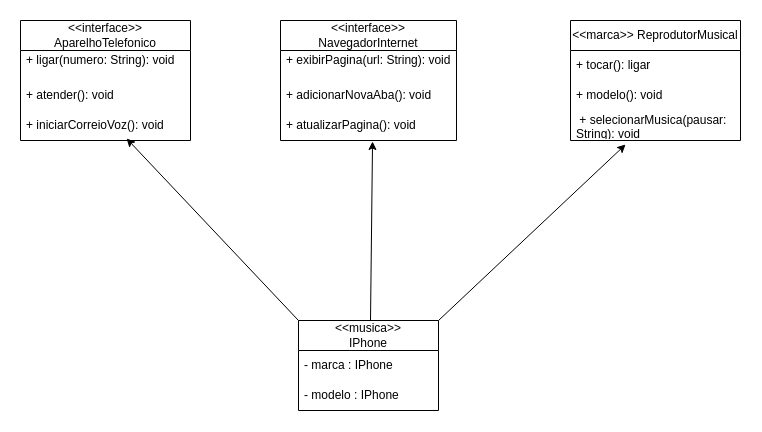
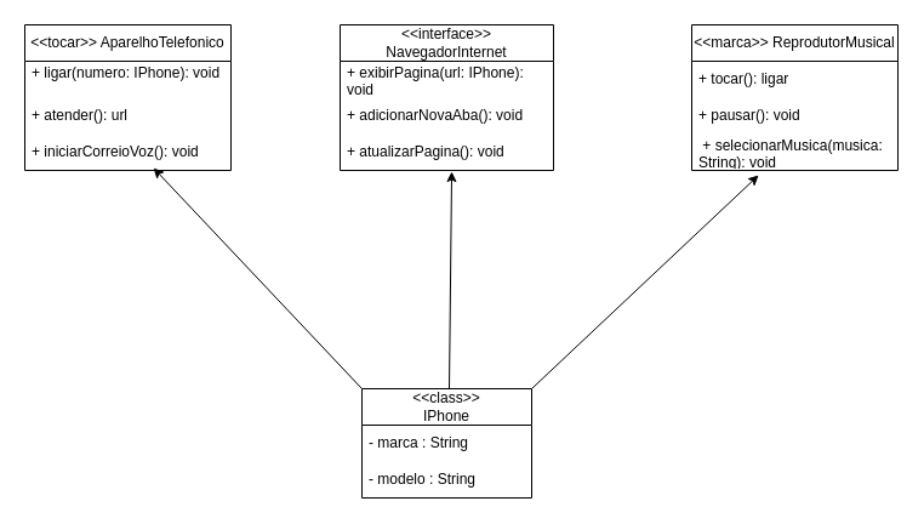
- <mxCell id="2" value="&amp;lt;&amp;lt;interface&amp;gt;&amp;gt; AparelhoTelefonico" style="swimlane;fontStyle=0;childLayout=stackLayout;horizontal=1;startSize=30;horizontalStack=0;resizeParent=1;resizeParentMax=0;resizeLast=0;collapsible=1;marginBottom=0;whiteSpace=wrap;html=1;" vertex="1" parent="1"><mxGeometry x="20" y="20" width="170" height="120" as="geometry" /></mxCell>
+ <mxCell id="2" value="&amp;lt;&amp;lt;tocar&amp;gt;&amp;gt; AparelhoTelefonico" style="swimlane;fontStyle=0;childLayout=stackLayout;horizontal=1;startSize=30;horizontalStack=0;resizeParent=1;resizeParentMax=0;resizeLast=0;collapsible=1;marginBottom=0;whiteSpace=wrap;html=1;" vertex="1" parent="1"><mxGeometry x="20" y="20" width="170" height="120" as="geometry" /></mxCell>
- <mxCell id="3" value="&lt;div&gt;+ ligar(numero: String): void&lt;/div&gt;&lt;div&gt;&lt;br&gt;&lt;/div&gt;" style="text;strokeColor=none;fillColor=none;align=left;verticalAlign=middle;spacingLeft=4;spacingRight=4;overflow=hidden;points=[[0,0.5],[1,0.5]];portConstraint=eastwest;rotatable=0;whiteSpace=wrap;html=1;" vertex="1" parent="2"><mxGeometry y="30" width="170" height="30" as="geometry" /></mxCell>
+ <mxCell id="3" value="&lt;div&gt;+ ligar(numero: IPhone): void&lt;/div&gt;&lt;div&gt;&lt;br&gt;&lt;/div&gt;" style="text;strokeColor=none;fillColor=none;align=left;verticalAlign=middle;spacingLeft=4;spacingRight=4;overflow=hidden;points=[[0,0.5],[1,0.5]];portConstraint=eastwest;rotatable=0;whiteSpace=wrap;html=1;" vertex="1" parent="2"><mxGeometry y="30" width="170" height="30" as="geometry" /></mxCell>
- <mxCell id="7" value="&lt;div&gt;+ exibirPagina(url: String): void&lt;/div&gt;&lt;div&gt;&lt;br&gt;&lt;/div&gt;" style="text;strokeColor=none;fillColor=none;align=left;verticalAlign=middle;spacingLeft=4;spacingRight=4;overflow=hidden;points=[[0,0.5],[1,0.5]];portConstraint=eastwest;rotatable=0;whiteSpace=wrap;html=1;" vertex="1" parent="6"><mxGeometry y="30" width="176" height="30" as="geometry" /></mxCell>
+ <mxCell id="7" value="&lt;div&gt;+ exibirPagina(url: IPhone): void&lt;/div&gt;&lt;div&gt;&lt;br&gt;&lt;/div&gt;" style="text;strokeColor=none;fillColor=none;align=left;verticalAlign=middle;spacingLeft=4;spacingRight=4;overflow=hidden;points=[[0,0.5],[1,0.5]];portConstraint=eastwest;rotatable=0;whiteSpace=wrap;html=1;" vertex="1" parent="6"><mxGeometry y="30" width="176" height="30" as="geometry" /></mxCell>
- <mxCell id="4" value="+ atender(): void" style="text;strokeColor=none;fillColor=none;align=left;verticalAlign=middle;spacingLeft=4;spacingRight=4;overflow=hidden;points=[[0,0.5],[1,0.5]];portConstraint=eastwest;rotatable=0;whiteSpace=wrap;html=1;" vertex="1" parent="2"><mxGeometry y="60" width="170" height="30" as="geometry" /></mxCell>
+ <mxCell id="4" value="+ atender(): url" style="text;strokeColor=none;fillColor=none;align=left;verticalAlign=middle;spacingLeft=4;spacingRight=4;overflow=hidden;points=[[0,0.5],[1,0.5]];portConstraint=eastwest;rotatable=0;whiteSpace=wrap;html=1;" vertex="1" parent="2"><mxGeometry y="60" width="170" height="30" as="geometry" /></mxCell>
- <mxCell id="12" value="+ modelo(): void" style="text;strokeColor=none;fillColor=none;align=left;verticalAlign=middle;spacingLeft=4;spacingRight=4;overflow=hidden;points=[[0,0.5],[1,0.5]];portConstraint=eastwest;rotatable=0;whiteSpace=wrap;html=1;" vertex="1" parent="10"><mxGeometry y="60" width="170" height="30" as="geometry" /></mxCell>
+ <mxCell id="12" value="+ pausar(): void" style="text;strokeColor=none;fillColor=none;align=left;verticalAlign=middle;spacingLeft=4;spacingRight=4;overflow=hidden;points=[[0,0.5],[1,0.5]];portConstraint=eastwest;rotatable=0;whiteSpace=wrap;html=1;" vertex="1" parent="10"><mxGeometry y="60" width="170" height="30" as="geometry" /></mxCell>
- <mxCell id="13" value="&lt;div&gt;&amp;nbsp;+ selecionarMusica(pausar: String): void&lt;/div&gt;&lt;div&gt;&lt;br&gt;&lt;/div&gt;" style="text;strokeColor=none;fillColor=none;align=left;verticalAlign=middle;spacingLeft=4;spacingRight=4;overflow=hidden;points=[[0,0.5],[1,0.5]];portConstraint=eastwest;rotatable=0;whiteSpace=wrap;html=1;" vertex="1" parent="10"><mxGeometry y="90" width="170" height="30" as="geometry" /></mxCell>
+ <mxCell id="13" value="&lt;div&gt;&amp;nbsp;+ selecionarMusica(musica: String): void&lt;/div&gt;&lt;div&gt;&lt;br&gt;&lt;/div&gt;" style="text;strokeColor=none;fillColor=none;align=left;verticalAlign=middle;spacingLeft=4;spacingRight=4;overflow=hidden;points=[[0,0.5],[1,0.5]];portConstraint=eastwest;rotatable=0;whiteSpace=wrap;html=1;" vertex="1" parent="10"><mxGeometry y="90" width="170" height="30" as="geometry" /></mxCell>
- <mxCell id="14" value="&amp;lt;&amp;lt;musica&amp;gt;&amp;gt;&lt;div&gt;IPhone&lt;/div&gt;" style="swimlane;fontStyle=0;childLayout=stackLayout;horizontal=1;startSize=30;horizontalStack=0;resizeParent=1;resizeParentMax=0;resizeLast=0;collapsible=1;marginBottom=0;whiteSpace=wrap;html=1;" vertex="1" parent="1"><mxGeometry x="298" y="320" width="140" height="90" as="geometry" /></mxCell>
+ <mxCell id="14" value="&amp;lt;&amp;lt;class&amp;gt;&amp;gt;&lt;div&gt;IPhone&lt;/div&gt;" style="swimlane;fontStyle=0;childLayout=stackLayout;horizontal=1;startSize=30;horizontalStack=0;resizeParent=1;resizeParentMax=0;resizeLast=0;collapsible=1;marginBottom=0;whiteSpace=wrap;html=1;" vertex="1" parent="1"><mxGeometry x="298" y="320" width="140" height="90" as="geometry" /></mxCell>
- <mxCell id="15" value="- marca : IPhone" style="text;strokeColor=none;fillColor=none;align=left;verticalAlign=middle;spacingLeft=4;spacingRight=4;overflow=hidden;points=[[0,0.5],[1,0.5]];portConstraint=eastwest;rotatable=0;whiteSpace=wrap;html=1;" vertex="1" parent="14"><mxGeometry y="30" width="140" height="30" as="geometry" /></mxCell>
+ <mxCell id="15" value="- marca : String" style="text;strokeColor=none;fillColor=none;align=left;verticalAlign=middle;spacingLeft=4;spacingRight=4;overflow=hidden;points=[[0,0.5],[1,0.5]];portConstraint=eastwest;rotatable=0;whiteSpace=wrap;html=1;" vertex="1" parent="14"><mxGeometry y="30" width="140" height="30" as="geometry" /></mxCell>
- <mxCell id="16" value="- modelo : IPhone" style="text;strokeColor=none;fillColor=none;align=left;verticalAlign=middle;spacingLeft=4;spacingRight=4;overflow=hidden;points=[[0,0.5],[1,0.5]];portConstraint=eastwest;rotatable=0;whiteSpace=wrap;html=1;" vertex="1" parent="14"><mxGeometry y="60" width="140" height="30" as="geometry" /></mxCell>
+ <mxCell id="16" value="- modelo : String" style="text;strokeColor=none;fillColor=none;align=left;verticalAlign=middle;spacingLeft=4;spacingRight=4;overflow=hidden;points=[[0,0.5],[1,0.5]];portConstraint=eastwest;rotatable=0;whiteSpace=wrap;html=1;" vertex="1" parent="14"><mxGeometry y="60" width="140" height="30" as="geometry" /></mxCell>
